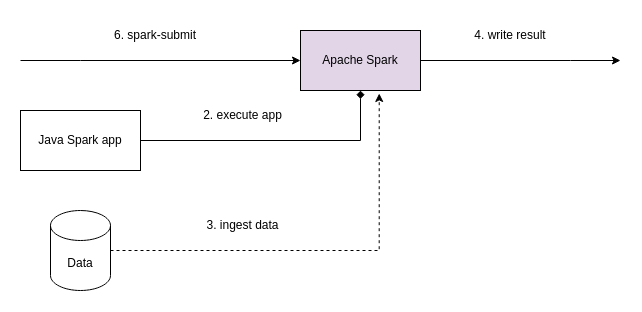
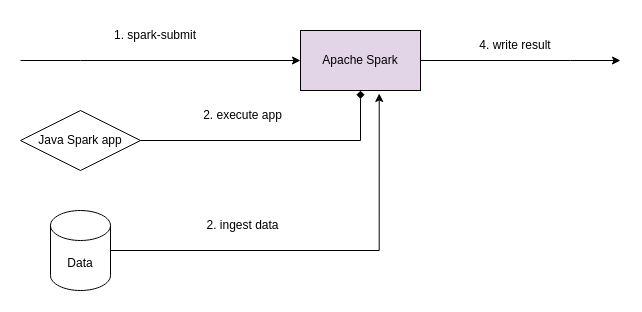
- <mxCell id="7" value="6. spark-submit" style="text;html=1;align=center;verticalAlign=middle;whiteSpace=wrap;rounded=0;" parent="1" vertex="1"><mxGeometry x="100" y="20" width="110" height="30" as="geometry" /></mxCell>
+ <mxCell id="7" value="1. spark-submit" style="text;html=1;align=center;verticalAlign=middle;whiteSpace=wrap;rounded=0;" parent="1" vertex="1"><mxGeometry x="100" y="20" width="110" height="30" as="geometry" /></mxCell>
- <mxCell id="12" value="4. write result" style="text;html=1;align=center;verticalAlign=middle;whiteSpace=wrap;rounded=0;" parent="1" vertex="1"><mxGeometry x="460" y="20" width="100" height="30" as="geometry" /></mxCell>
+ <mxCell id="12" value="4. write result" style="text;html=1;align=center;verticalAlign=middle;whiteSpace=wrap;rounded=0;" parent="1" vertex="1"><mxGeometry x="465" y="30" width="100" height="30" as="geometry" /></mxCell>
- <mxCell id="3" value="Java Spark app" style="rounded=0;whiteSpace=wrap;html=1;" parent="1" vertex="1"><mxGeometry x="20" y="110" width="120" height="60" as="geometry" /></mxCell>
+ <mxCell id="3" value="Java Spark app" style="rhombus;whiteSpace=wrap;html=1;" parent="1" vertex="1"><mxGeometry x="20" y="110" width="120" height="60" as="geometry" /></mxCell>
- <mxCell id="11" value="3. ingest data" style="text;html=1;align=center;verticalAlign=middle;whiteSpace=wrap;rounded=0;" parent="1" vertex="1"><mxGeometry x="190" y="210" width="105" height="30" as="geometry" /></mxCell>
+ <mxCell id="11" value="2. ingest data" style="text;html=1;align=center;verticalAlign=middle;whiteSpace=wrap;rounded=0;" parent="1" vertex="1"><mxGeometry x="190" y="210" width="105" height="30" as="geometry" /></mxCell>
- <mxCell id="10" style="edgeStyle=orthogonalEdgeStyle;rounded=0;orthogonalLoop=1;jettySize=auto;html=1;entryX=0.656;entryY=1.05;entryDx=0;entryDy=0;entryPerimeter=0;dashed=1;" parent="1" source="9" target="6" edge="1"><mxGeometry relative="1" as="geometry" /></mxCell>
+ <mxCell id="10" style="edgeStyle=orthogonalEdgeStyle;rounded=0;orthogonalLoop=1;jettySize=auto;html=1;entryX=0.656;entryY=1.05;entryDx=0;entryDy=0;entryPerimeter=0;" parent="1" source="9" target="6" edge="1"><mxGeometry relative="1" as="geometry" /></mxCell>
